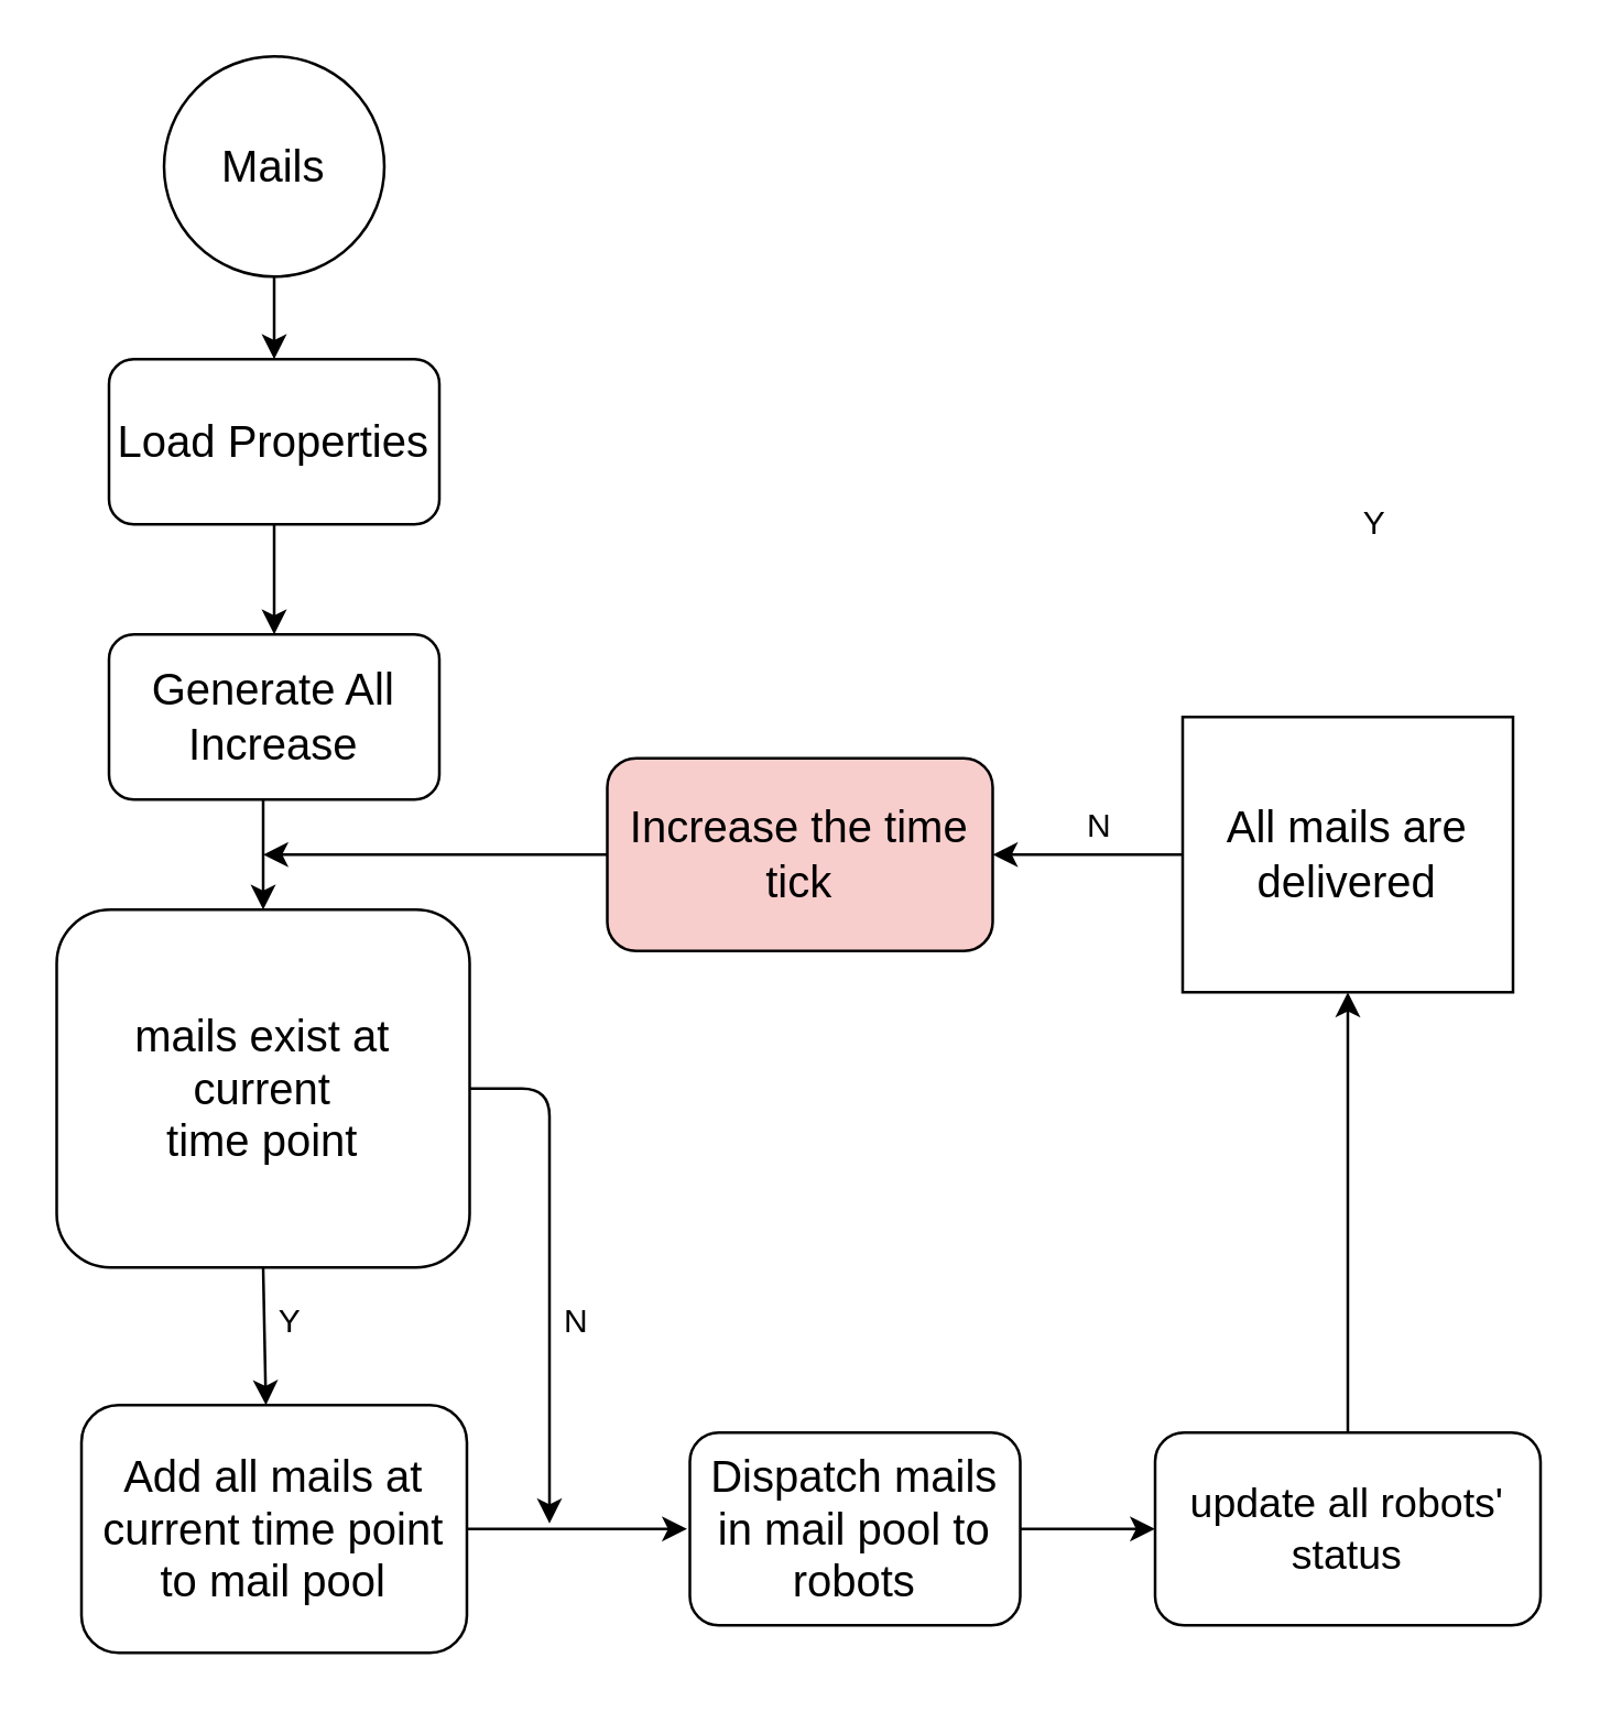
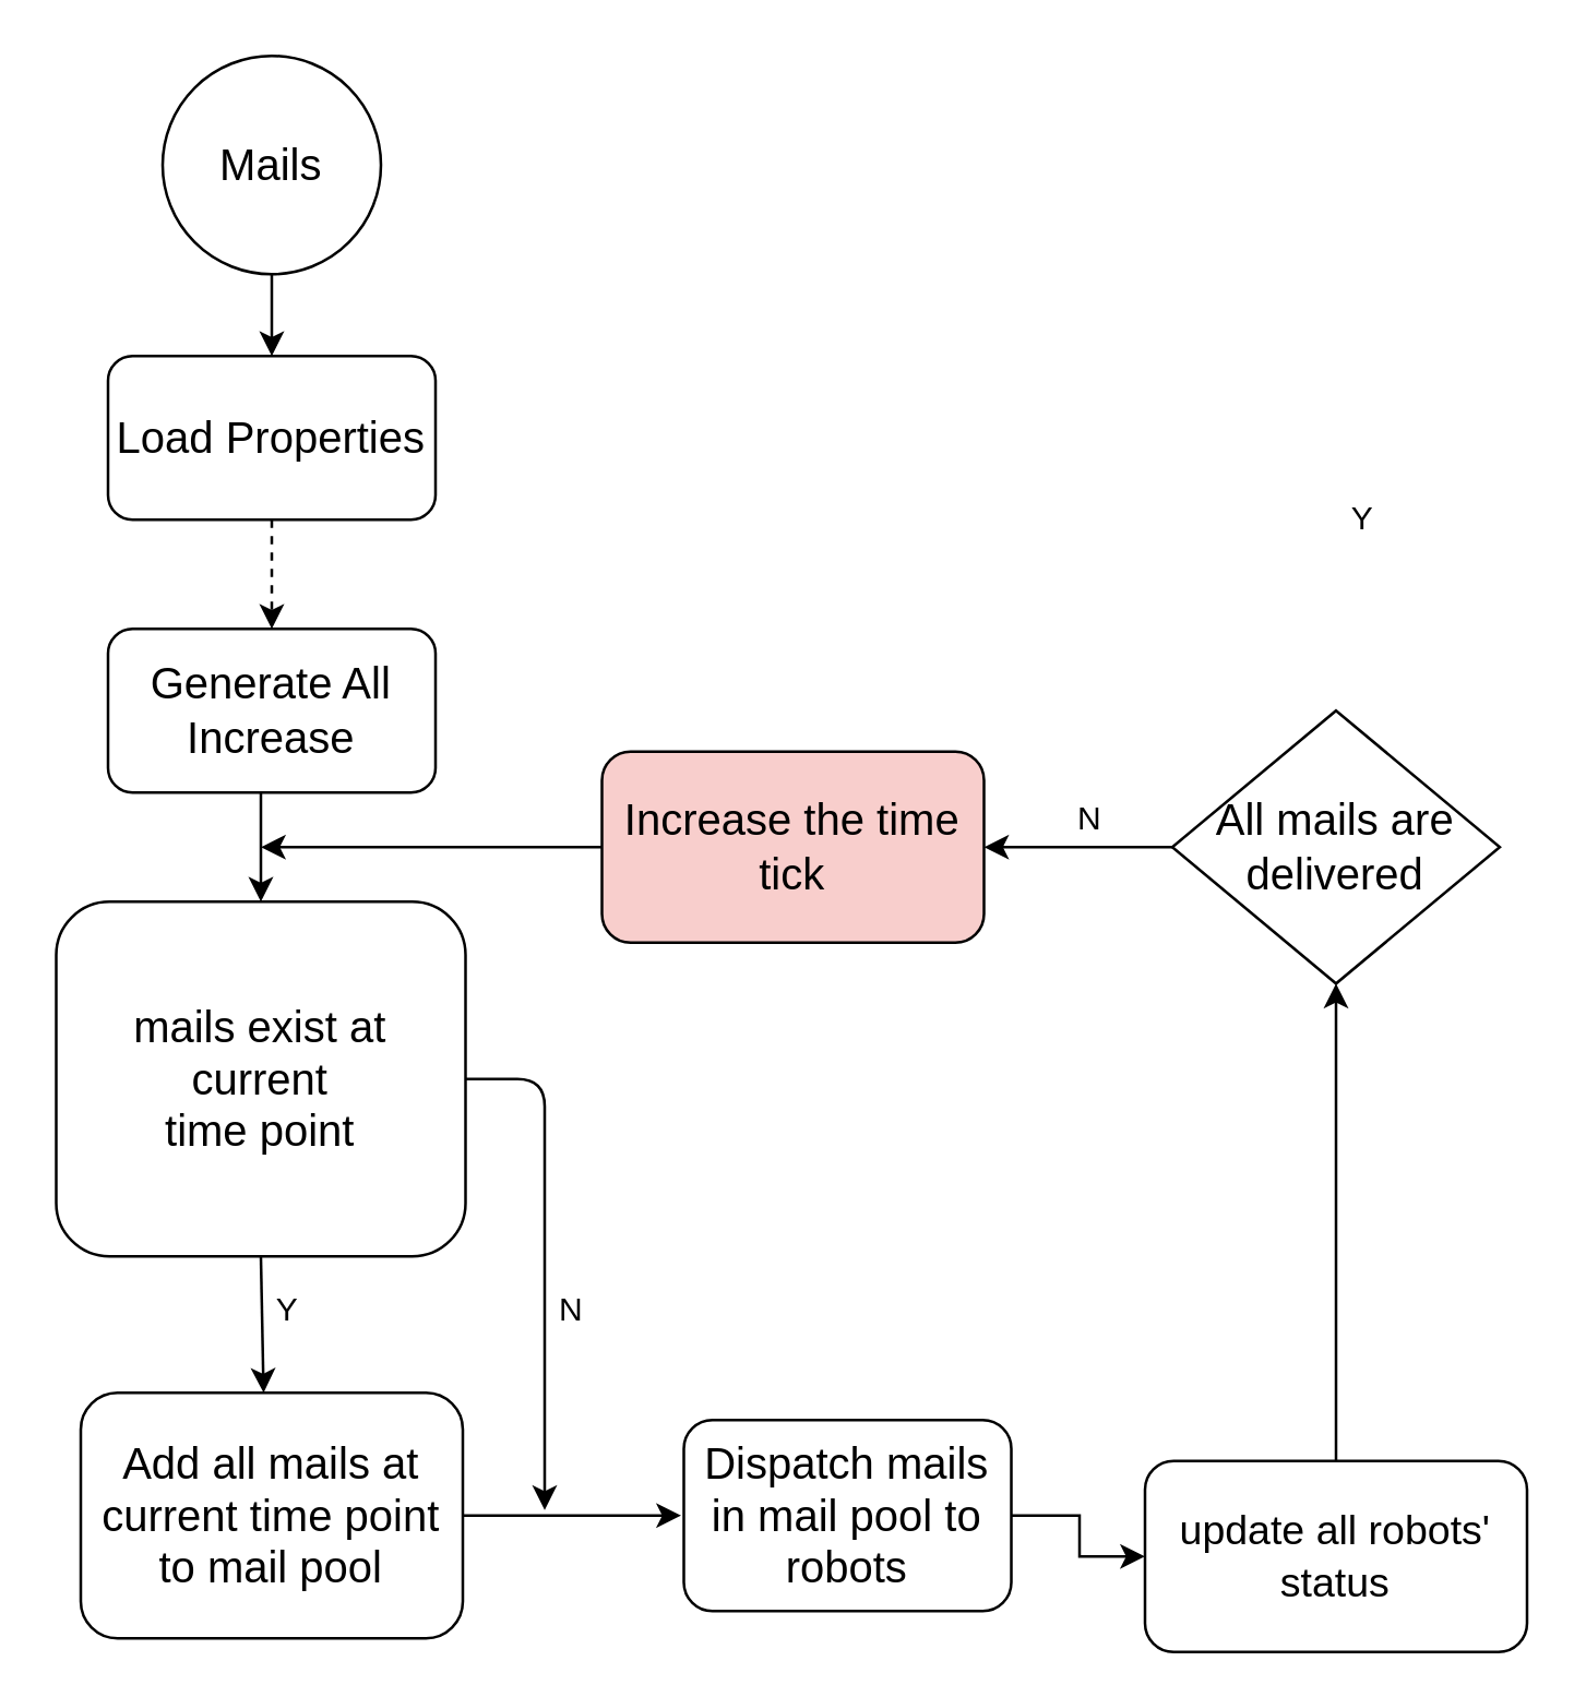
- <mxCell id="3" value="" style="edgeStyle=elbowEdgeStyle;rounded=0;orthogonalLoop=1;jettySize=auto;html=1;" edge="1" parent="1" source="4" target="6"><mxGeometry relative="1" as="geometry" /></mxCell>
+ <mxCell id="3" value="" style="edgeStyle=elbowEdgeStyle;rounded=0;orthogonalLoop=1;jettySize=auto;html=1;dashed=1;" edge="1" parent="1" source="4" target="6"><mxGeometry relative="1" as="geometry" /></mxCell>
- <mxCell id="20" value="&lt;div style=&quot;font-size: 16px&quot;&gt;&lt;font style=&quot;font-size: 16px&quot;&gt;All mails are&lt;/font&gt;&lt;/div&gt;&lt;div style=&quot;font-size: 16px&quot;&gt;&lt;font style=&quot;font-size: 16px&quot;&gt;delivered&lt;/font&gt;&lt;br&gt;&lt;/div&gt;" style="whiteSpace=wrap;html=1;rounded=0;" vertex="1" parent="1"><mxGeometry x="429" y="260" width="120" height="100" as="geometry" /></mxCell>
+ <mxCell id="20" value="&lt;div style=&quot;font-size: 16px&quot;&gt;&lt;font style=&quot;font-size: 16px&quot;&gt;All mails are&lt;/font&gt;&lt;/div&gt;&lt;div style=&quot;font-size: 16px&quot;&gt;&lt;font style=&quot;font-size: 16px&quot;&gt;delivered&lt;/font&gt;&lt;br&gt;&lt;/div&gt;" style="rhombus;whiteSpace=wrap;html=1;" vertex="1" parent="1"><mxGeometry x="429" y="260" width="120" height="100" as="geometry" /></mxCell>
- <mxCell id="16" value="&lt;font style=&quot;font-size: 15px&quot;&gt;update all robots' status&lt;/font&gt;&lt;font style=&quot;font-size: 16px&quot;&gt;&lt;br&gt;&lt;/font&gt;" style="rounded=1;whiteSpace=wrap;html=1;" vertex="1" parent="1"><mxGeometry x="419" y="520" width="140" height="70" as="geometry" /></mxCell>
+ <mxCell id="16" value="&lt;font style=&quot;font-size: 15px&quot;&gt;update all robots' status&lt;/font&gt;&lt;font style=&quot;font-size: 16px&quot;&gt;&lt;br&gt;&lt;/font&gt;" style="rounded=1;whiteSpace=wrap;html=1;" vertex="1" parent="1"><mxGeometry x="419" y="535" width="140" height="70" as="geometry" /></mxCell>
